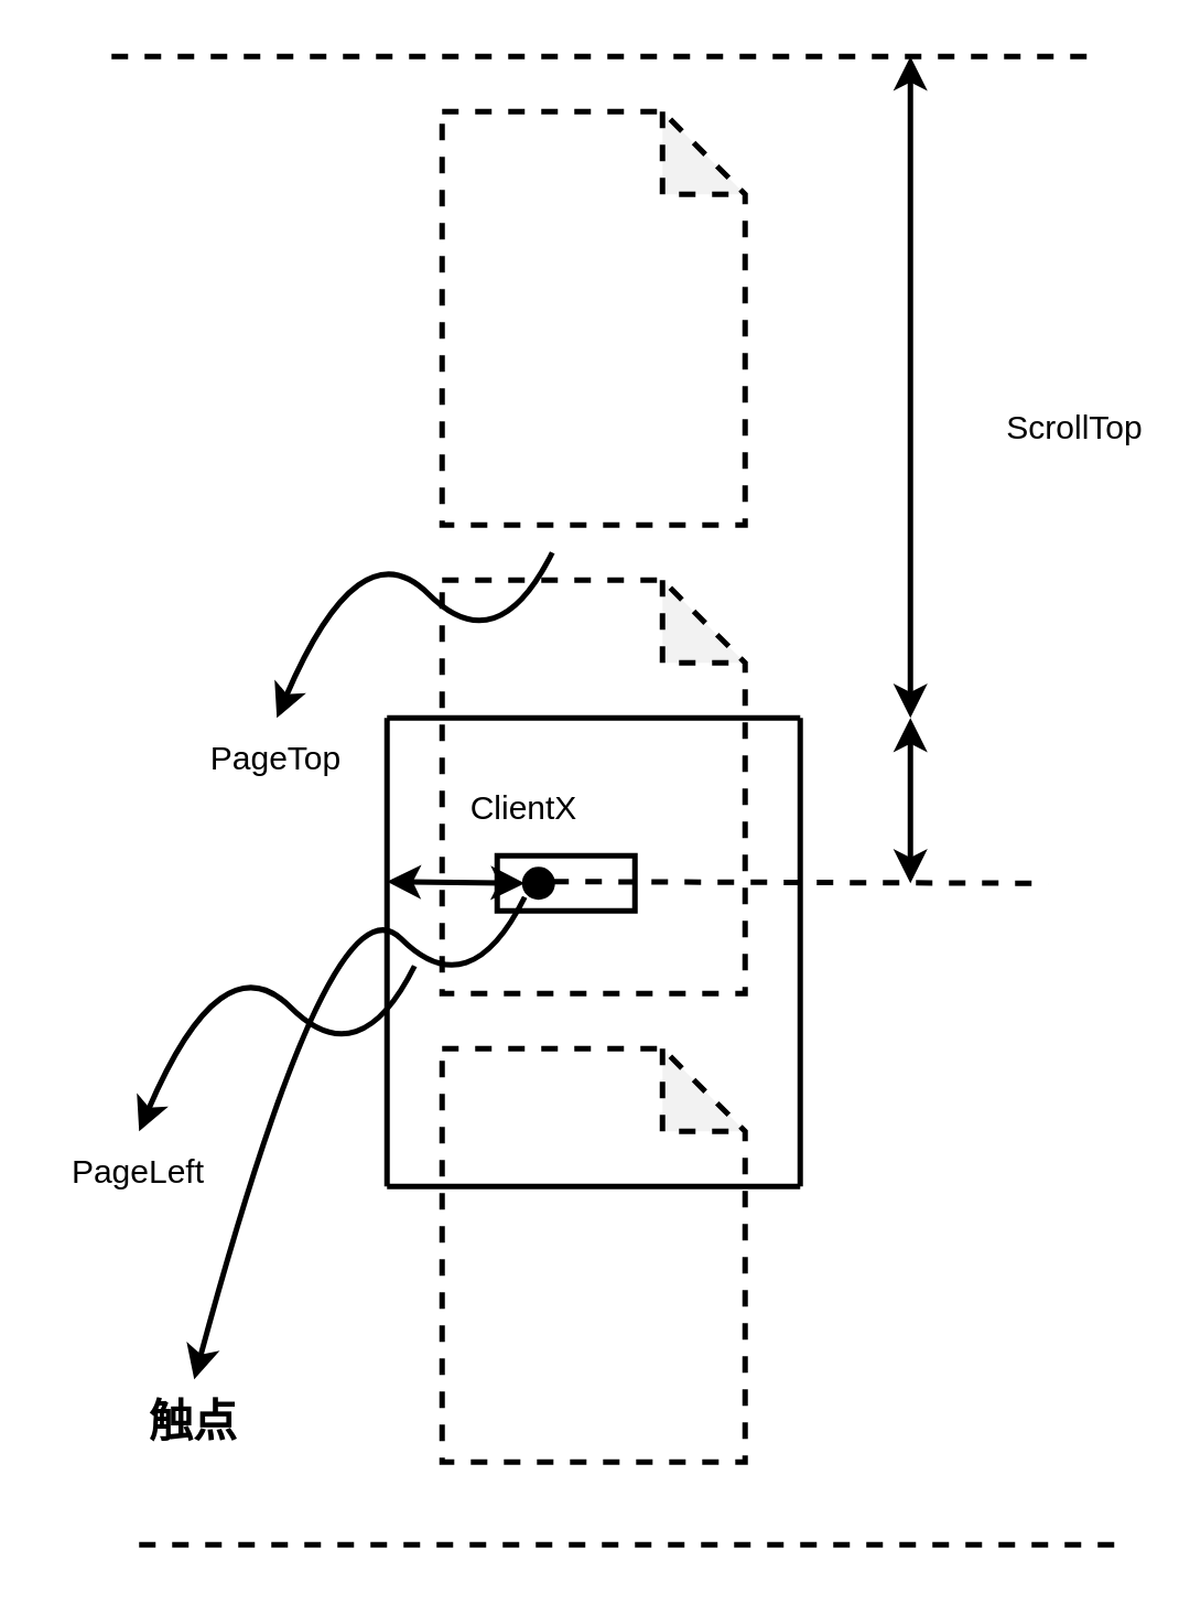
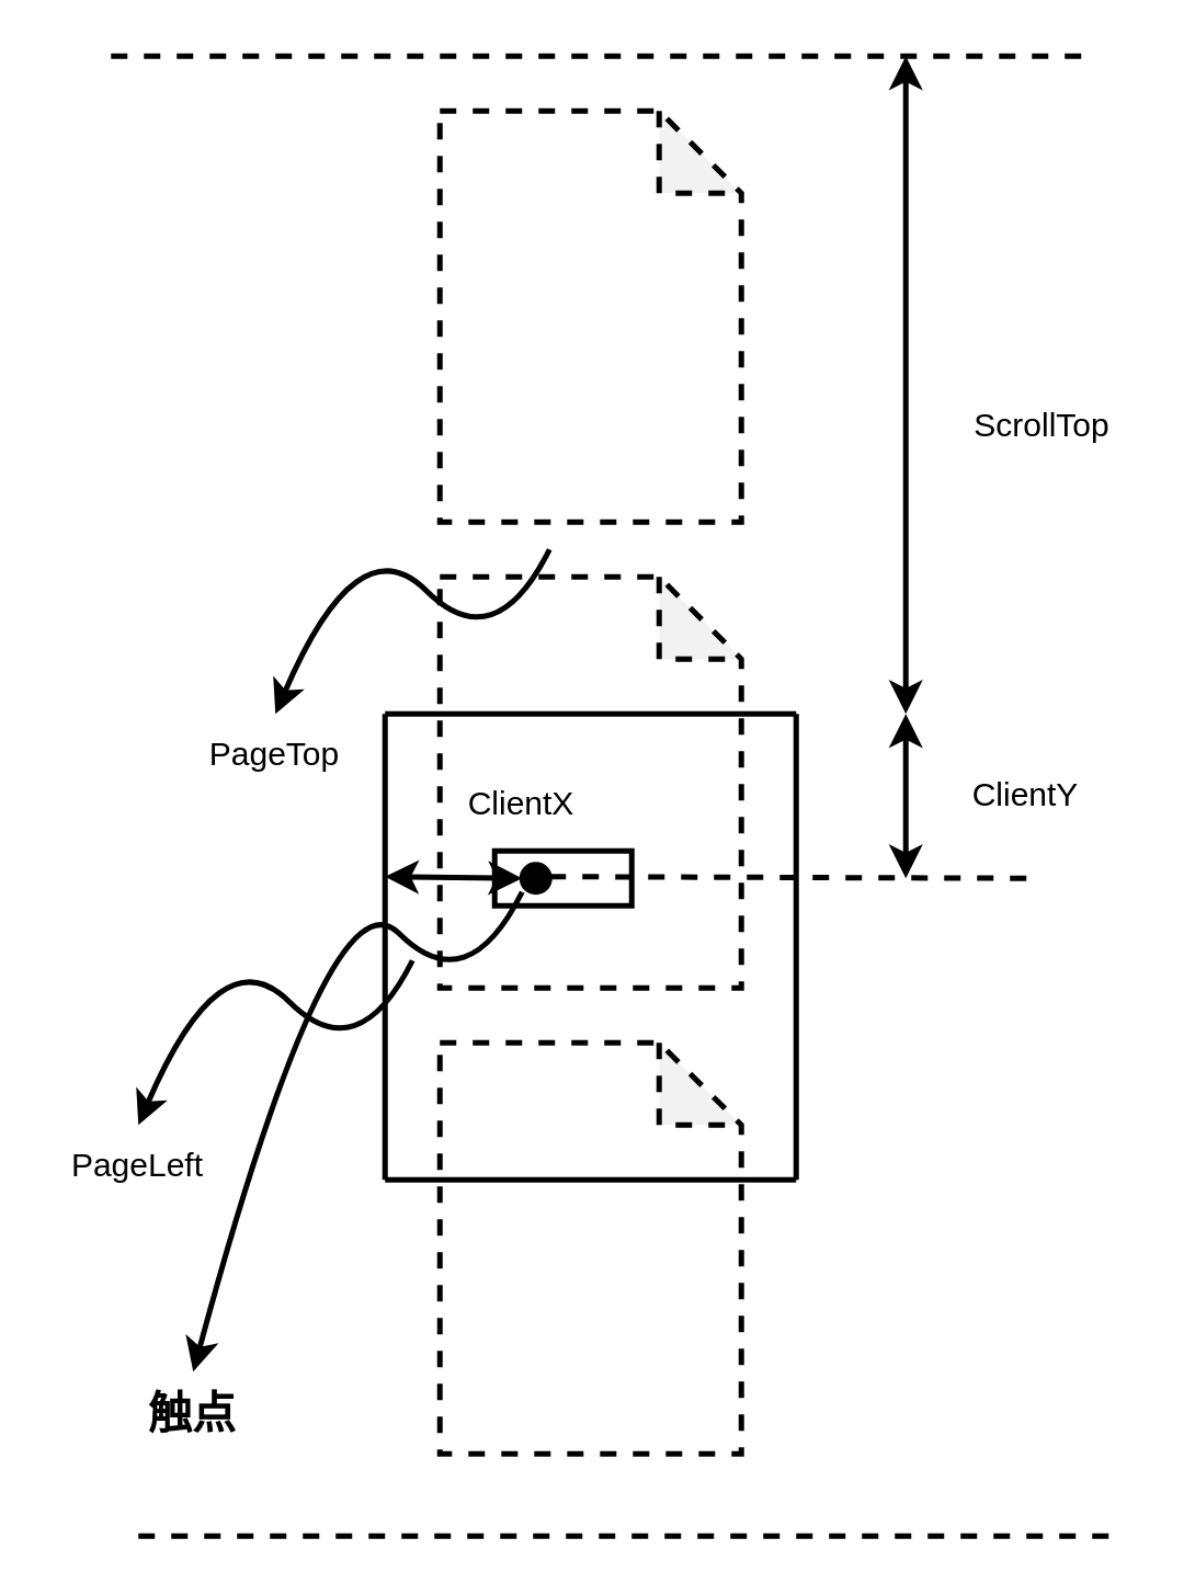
- <mxCell id="25" value="ScrollTop" style="text;html=1;strokeColor=none;fillColor=none;align=center;verticalAlign=middle;whiteSpace=wrap;rounded=0;" vertex="1" parent="1"><mxGeometry x="360" y="140" width="60" height="30" as="geometry" /></mxCell>
+ <mxCell id="25" value="ScrollTop" style="text;html=1;strokeColor=none;fillColor=none;align=center;verticalAlign=middle;whiteSpace=wrap;rounded=0;" vertex="1" parent="1"><mxGeometry x="350" y="140" width="60" height="30" as="geometry" /></mxCell>
+ <mxCell id="24" value="ClientY" style="text;html=1;strokeColor=none;fillColor=none;align=center;verticalAlign=middle;whiteSpace=wrap;rounded=0;" vertex="1" parent="1"><mxGeometry x="344" y="275" width="60" height="30" as="geometry" /></mxCell>
